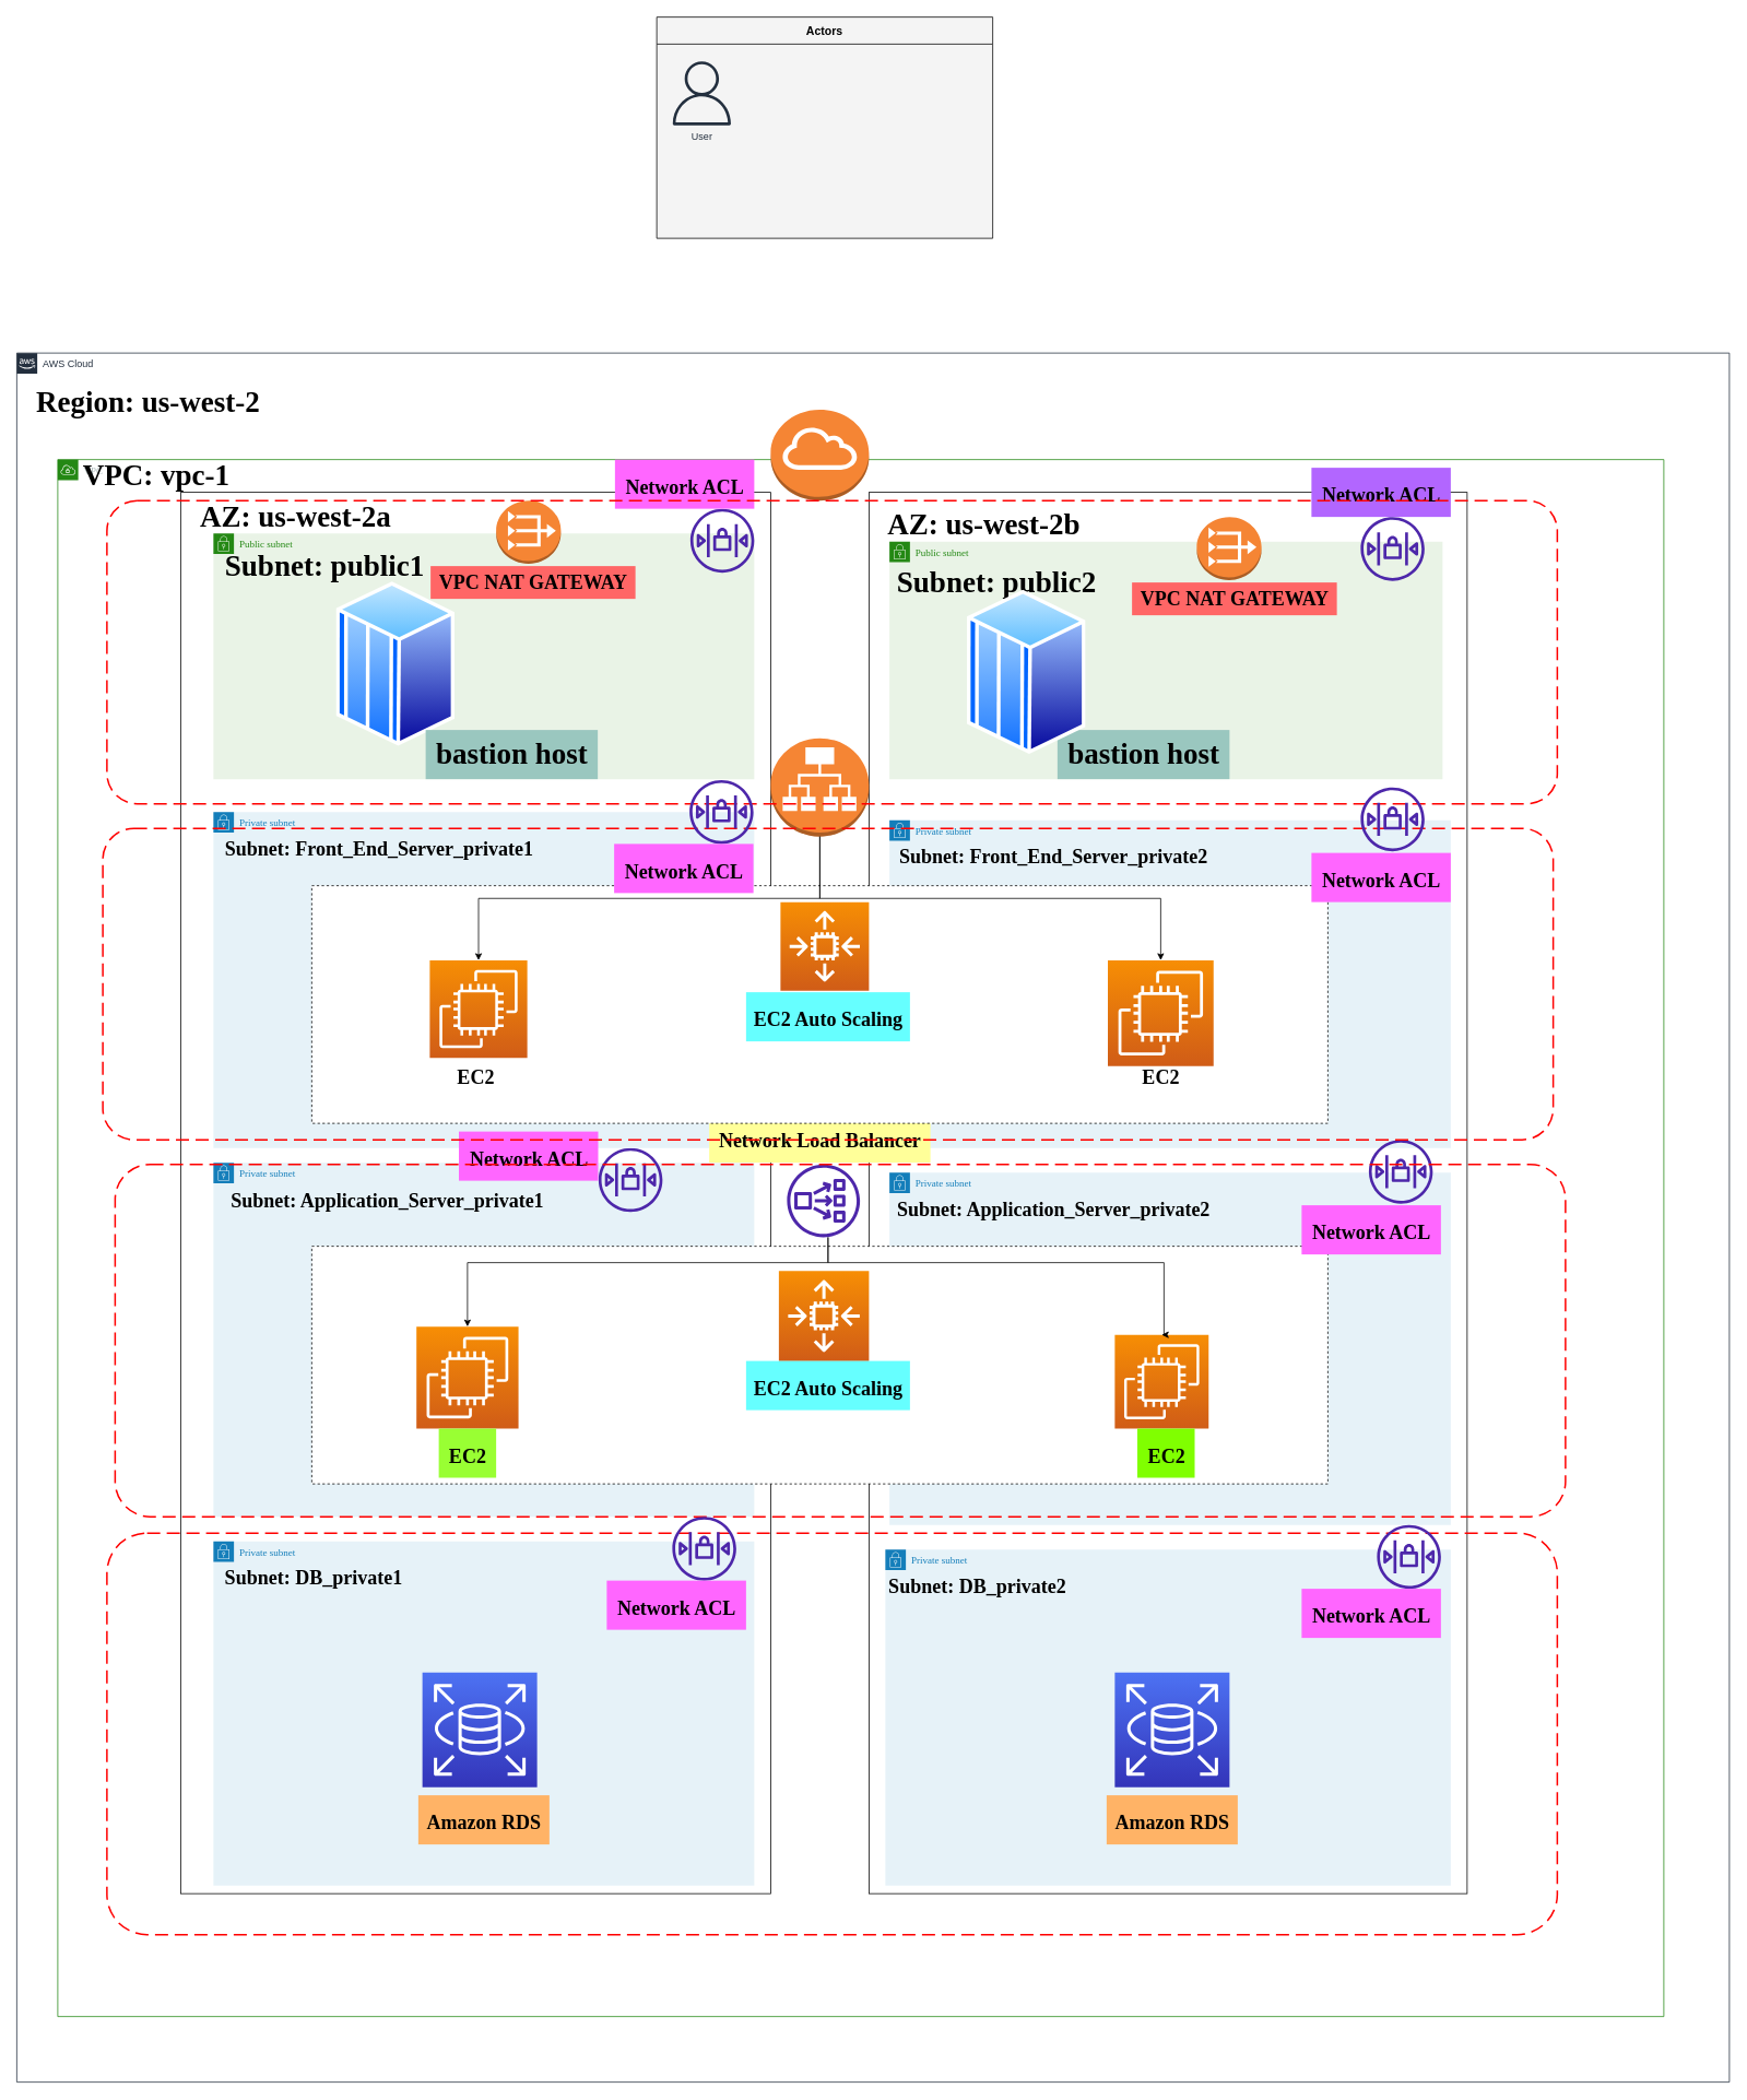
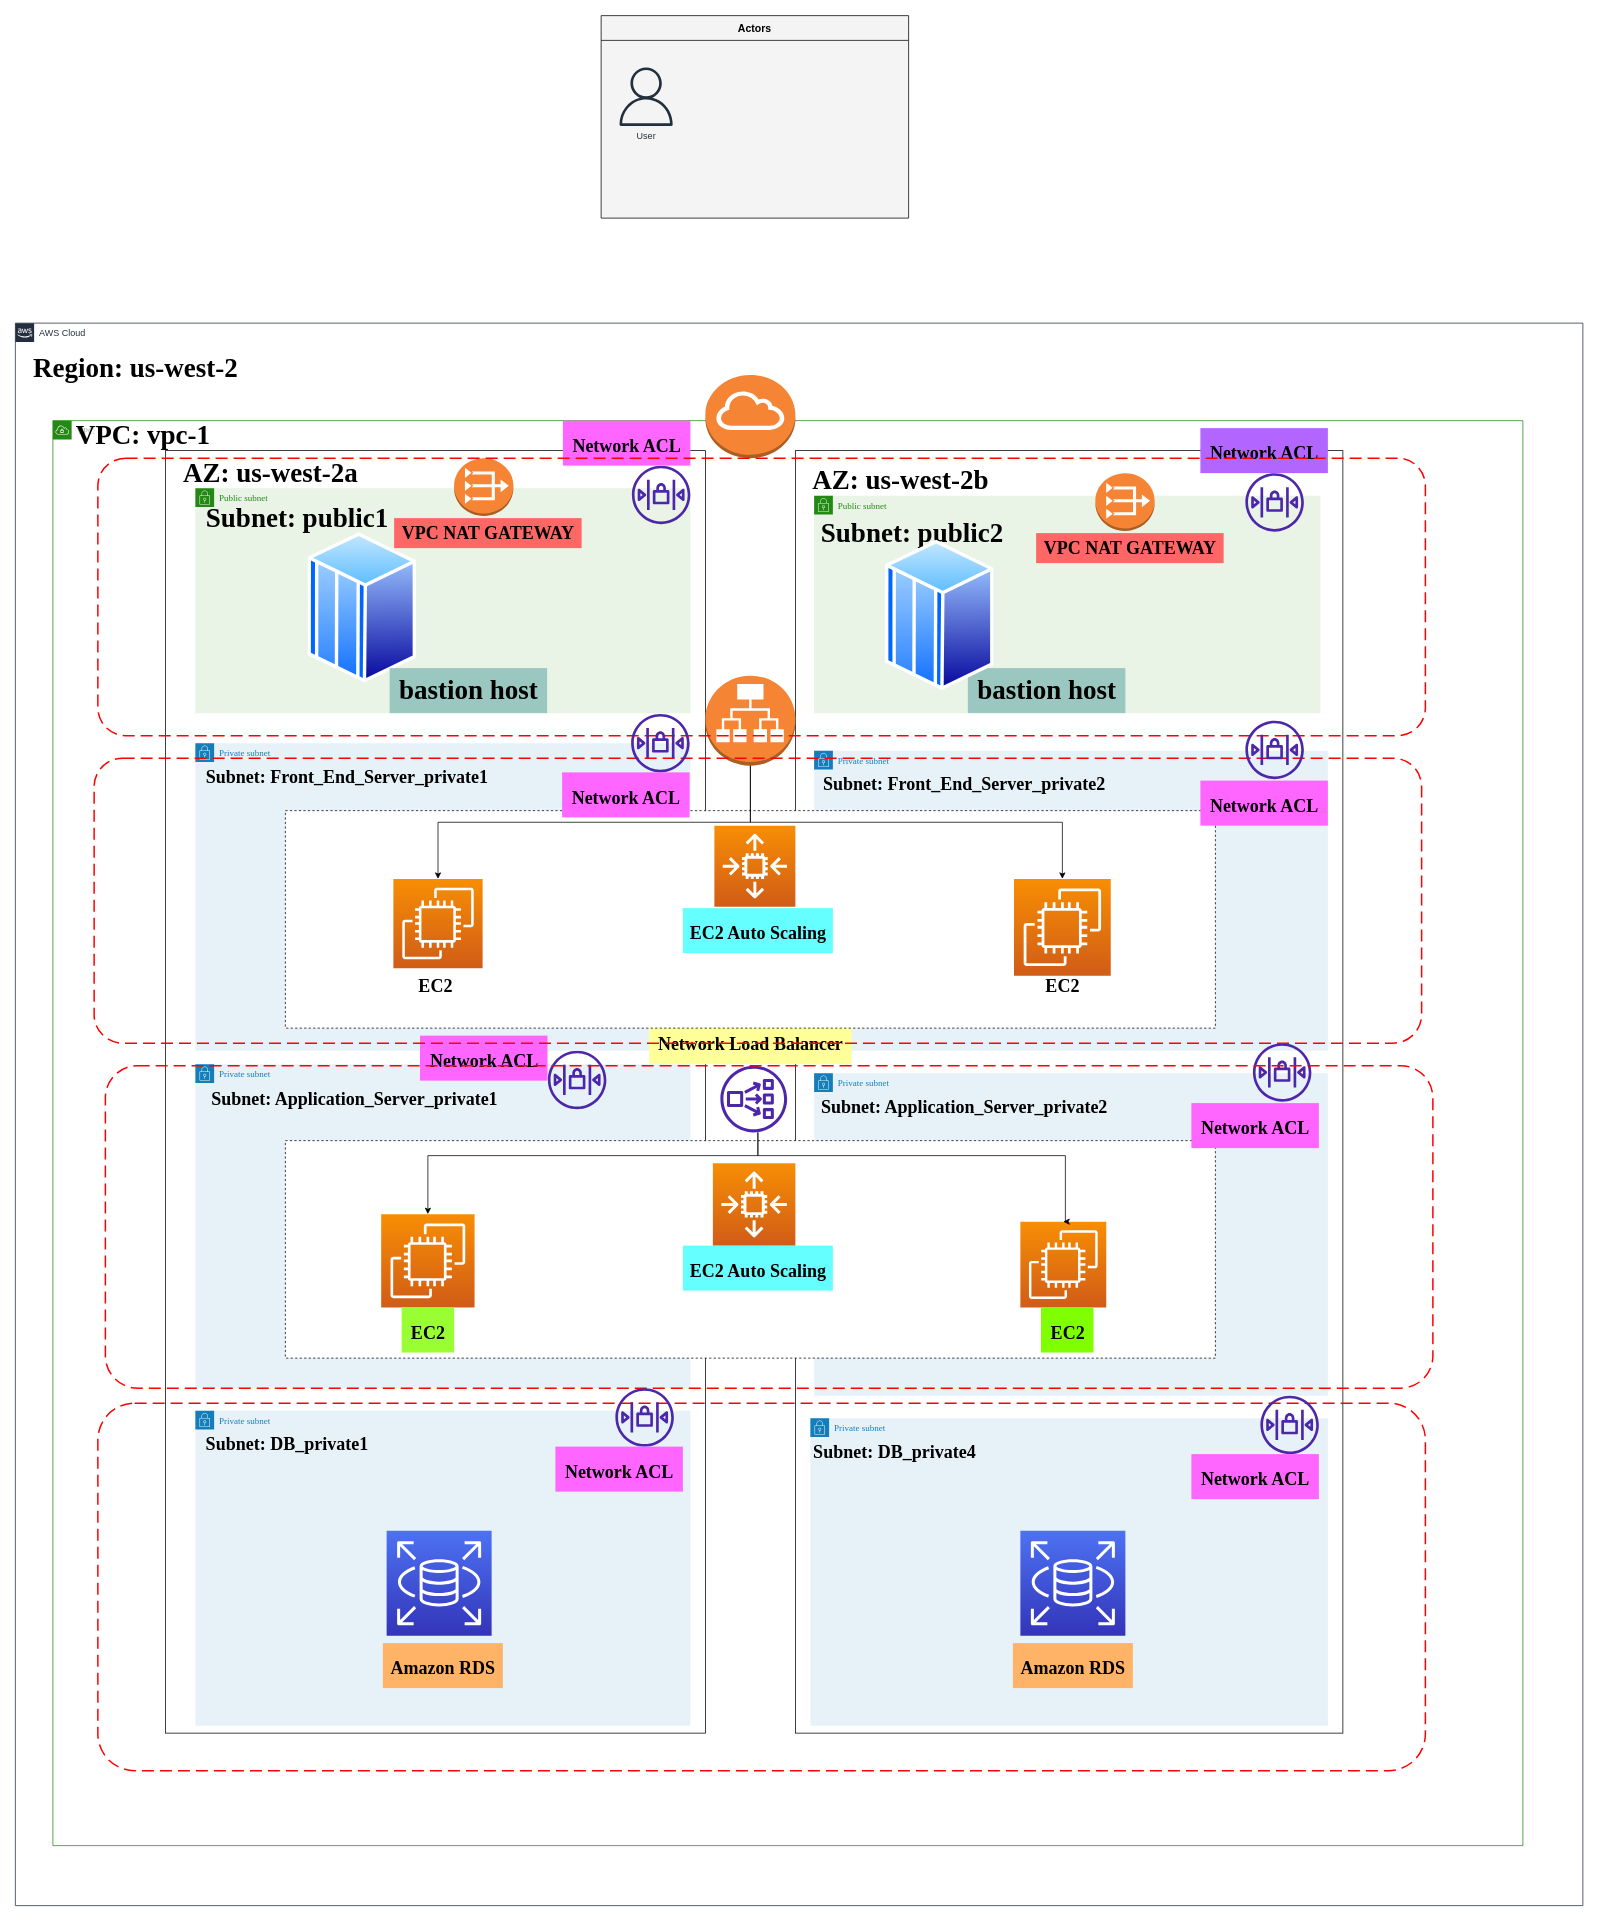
- <mxCell id="81" value="User" style="outlineConnect=0;fontColor=#232F3E;gradientColor=none;fillColor=#232F3E;strokeColor=none;dashed=0;verticalLabelPosition=bottom;verticalAlign=top;align=center;html=1;fontSize=12;fontStyle=0;aspect=fixed;pointerEvents=1;shape=mxgraph.aws4.user;labelBackgroundColor=none;" vertex="1" parent="80"><mxGeometry x="16" y="54" width="78" height="78" as="geometry" /></mxCell>
+ <mxCell id="81" value="User" style="outlineConnect=0;fontColor=#232F3E;gradientColor=none;fillColor=#232F3E;strokeColor=none;dashed=0;verticalLabelPosition=bottom;verticalAlign=top;align=center;html=1;fontSize=12;fontStyle=0;aspect=fixed;pointerEvents=1;shape=mxgraph.aws4.user;labelBackgroundColor=none;" vertex="1" parent="80"><mxGeometry x="21" y="69" width="78" height="78" as="geometry" /></mxCell>
- <mxCell id="16" value="&lt;font style=&quot;font-size: 24px;&quot; face=&quot;Times New Roman&quot;&gt;&lt;b&gt;Subnet: DB_private2&amp;nbsp;&lt;/b&gt;&lt;/font&gt;" style="text;html=1;resizable=0;autosize=1;align=center;verticalAlign=middle;points=[];fillColor=none;strokeColor=none;rounded=0;fontSize=36;" vertex="1" parent="13"><mxGeometry x="-10" y="10" width="250" height="60" as="geometry" /></mxCell>
+ <mxCell id="16" value="&lt;font style=&quot;font-size: 24px;&quot; face=&quot;Times New Roman&quot;&gt;&lt;b&gt;Subnet: DB_private4&amp;nbsp;&lt;/b&gt;&lt;/font&gt;" style="text;html=1;resizable=0;autosize=1;align=center;verticalAlign=middle;points=[];fillColor=none;strokeColor=none;rounded=0;fontSize=36;" vertex="1" parent="13"><mxGeometry x="-10" y="10" width="250" height="60" as="geometry" /></mxCell>
